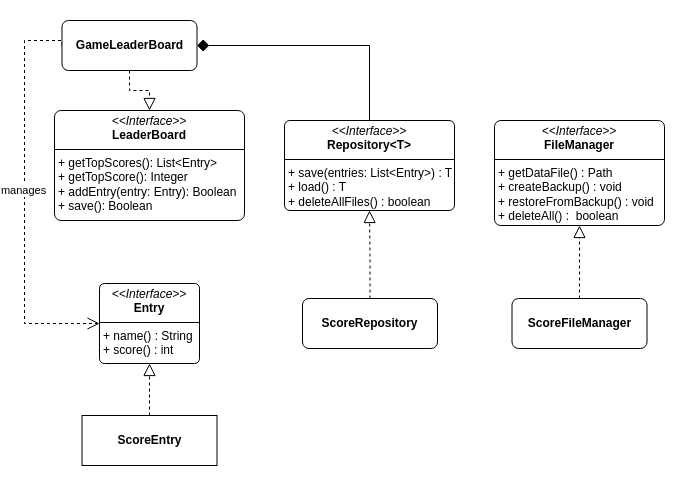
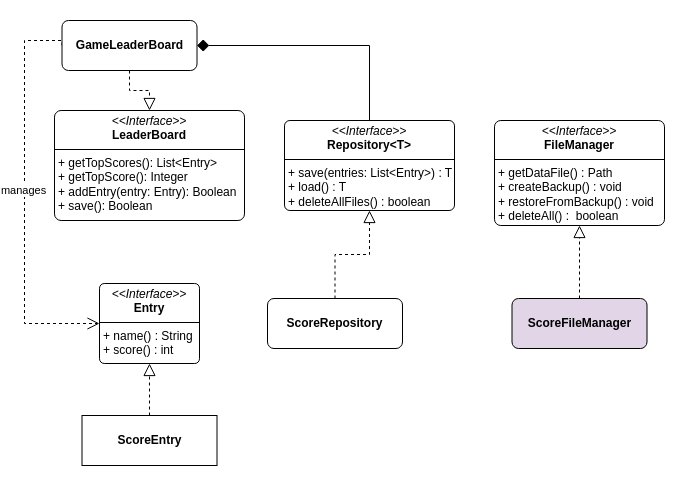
- <mxCell id="14" value="&lt;p style=&quot;margin:0px;margin-top:4px;text-align:center;&quot;&gt;&lt;br&gt;&lt;b&gt;ScoreRepository&lt;/b&gt;&lt;/p&gt;&lt;p style=&quot;margin:0px;margin-top:4px;text-align:center;&quot;&gt;&lt;b&gt;&lt;br&gt;&lt;/b&gt;&lt;/p&gt;" style="verticalAlign=top;align=left;overflow=fill;html=1;whiteSpace=wrap;rounded=1;arcSize=13;" vertex="1" parent="1"><mxGeometry x="298" y="298" width="135" height="50" as="geometry" /></mxCell>
+ <mxCell id="14" value="&lt;p style=&quot;margin:0px;margin-top:4px;text-align:center;&quot;&gt;&lt;br&gt;&lt;b&gt;ScoreRepository&lt;/b&gt;&lt;/p&gt;&lt;p style=&quot;margin:0px;margin-top:4px;text-align:center;&quot;&gt;&lt;b&gt;&lt;br&gt;&lt;/b&gt;&lt;/p&gt;" style="verticalAlign=top;align=left;overflow=fill;html=1;whiteSpace=wrap;rounded=1;arcSize=13;" vertex="1" parent="1"><mxGeometry x="263" y="298" width="135" height="50" as="geometry" /></mxCell>
- <mxCell id="16" value="&lt;p style=&quot;margin:0px;margin-top:4px;text-align:center;&quot;&gt;&lt;br&gt;&lt;b&gt;ScoreFileManager&lt;/b&gt;&lt;/p&gt;&lt;p style=&quot;margin:0px;margin-top:4px;text-align:center;&quot;&gt;&lt;b&gt;&lt;br&gt;&lt;/b&gt;&lt;/p&gt;" style="verticalAlign=top;align=left;overflow=fill;html=1;whiteSpace=wrap;rounded=1;arcSize=13;" vertex="1" parent="1"><mxGeometry x="507.5" y="298" width="135" height="50" as="geometry" /></mxCell>
+ <mxCell id="16" value="&lt;p style=&quot;margin:0px;margin-top:4px;text-align:center;&quot;&gt;&lt;br&gt;&lt;b&gt;ScoreFileManager&lt;/b&gt;&lt;/p&gt;&lt;p style=&quot;margin:0px;margin-top:4px;text-align:center;&quot;&gt;&lt;b&gt;&lt;br&gt;&lt;/b&gt;&lt;/p&gt;" style="verticalAlign=top;align=left;overflow=fill;html=1;whiteSpace=wrap;rounded=1;arcSize=13;fillColor=#e1d5e7;" vertex="1" parent="1"><mxGeometry x="507.5" y="298" width="135" height="50" as="geometry" /></mxCell>
